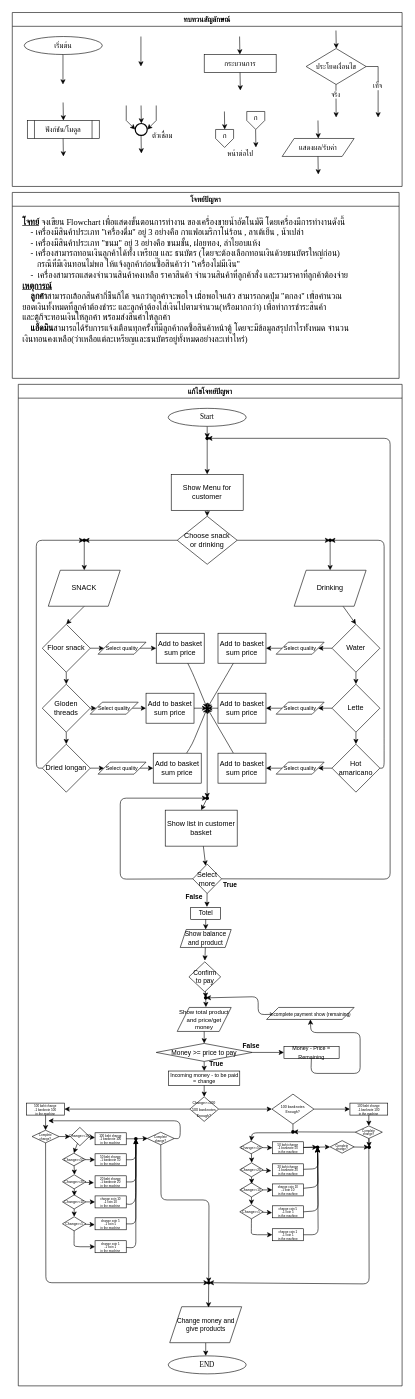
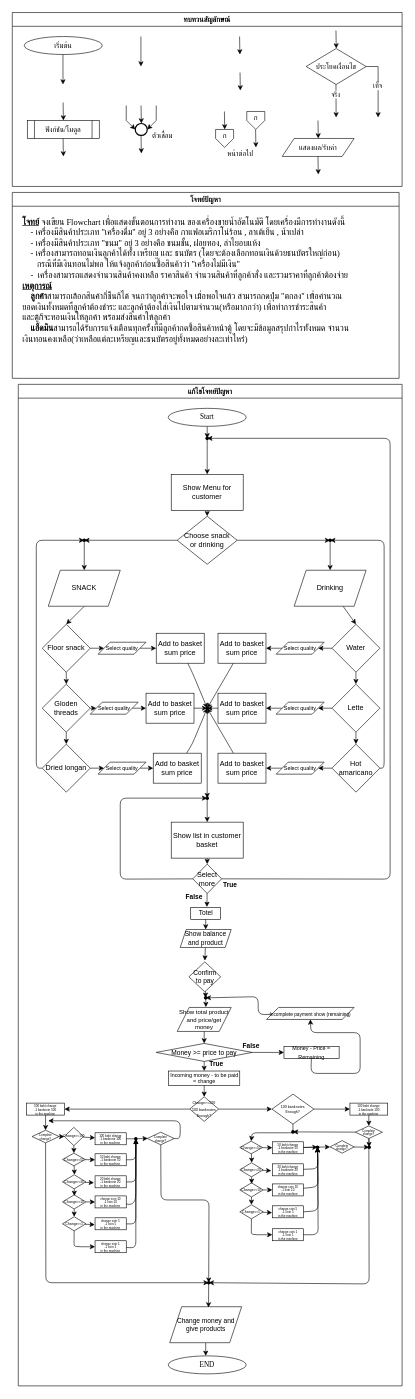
- <mxCell id="6" value="กระบวนการ" style="rounded=0;whiteSpace=wrap;html=1;fontFamily=Sarabun;fontSource=https%3A%2F%2Ffonts.googleapis.com%2Fcss%3Ffamily%3DSarabun;" parent="2" vertex="1"><mxGeometry x="320" y="70" width="120" height="30" as="geometry" /></mxCell>
- <mxCell id="85" value="Show list in customer basket" style="rounded=0;whiteSpace=wrap;html=1;" parent="34" vertex="1"><mxGeometry x="245" y="710" width="120" height="60" as="geometry" /></mxCell>
+ <mxCell id="85" value="Show list in customer basket" style="rounded=0;whiteSpace=wrap;html=1;" parent="34" vertex="1"><mxGeometry x="255" y="730" width="120" height="60" as="geometry" /></mxCell>
- <mxCell id="132" value="&lt;span style=&quot;font-size: 6px;&quot;&gt;Change&lt;/span&gt;&amp;gt;=100" style="rhombus;whiteSpace=wrap;html=1;fontSize=5;" vertex="1" parent="34"><mxGeometry x="86.77" y="1239" width="31.82" height="30.5" as="geometry" /></mxCell>
+ <mxCell id="132" value="&lt;span style=&quot;font-size: 6px;&quot;&gt;Change&lt;/span&gt;&amp;gt;=100" style="rhombus;whiteSpace=wrap;html=1;fontSize=5;" vertex="1" parent="34"><mxGeometry x="76.77" y="1239" width="31.82" height="30.5" as="geometry" /></mxCell>
